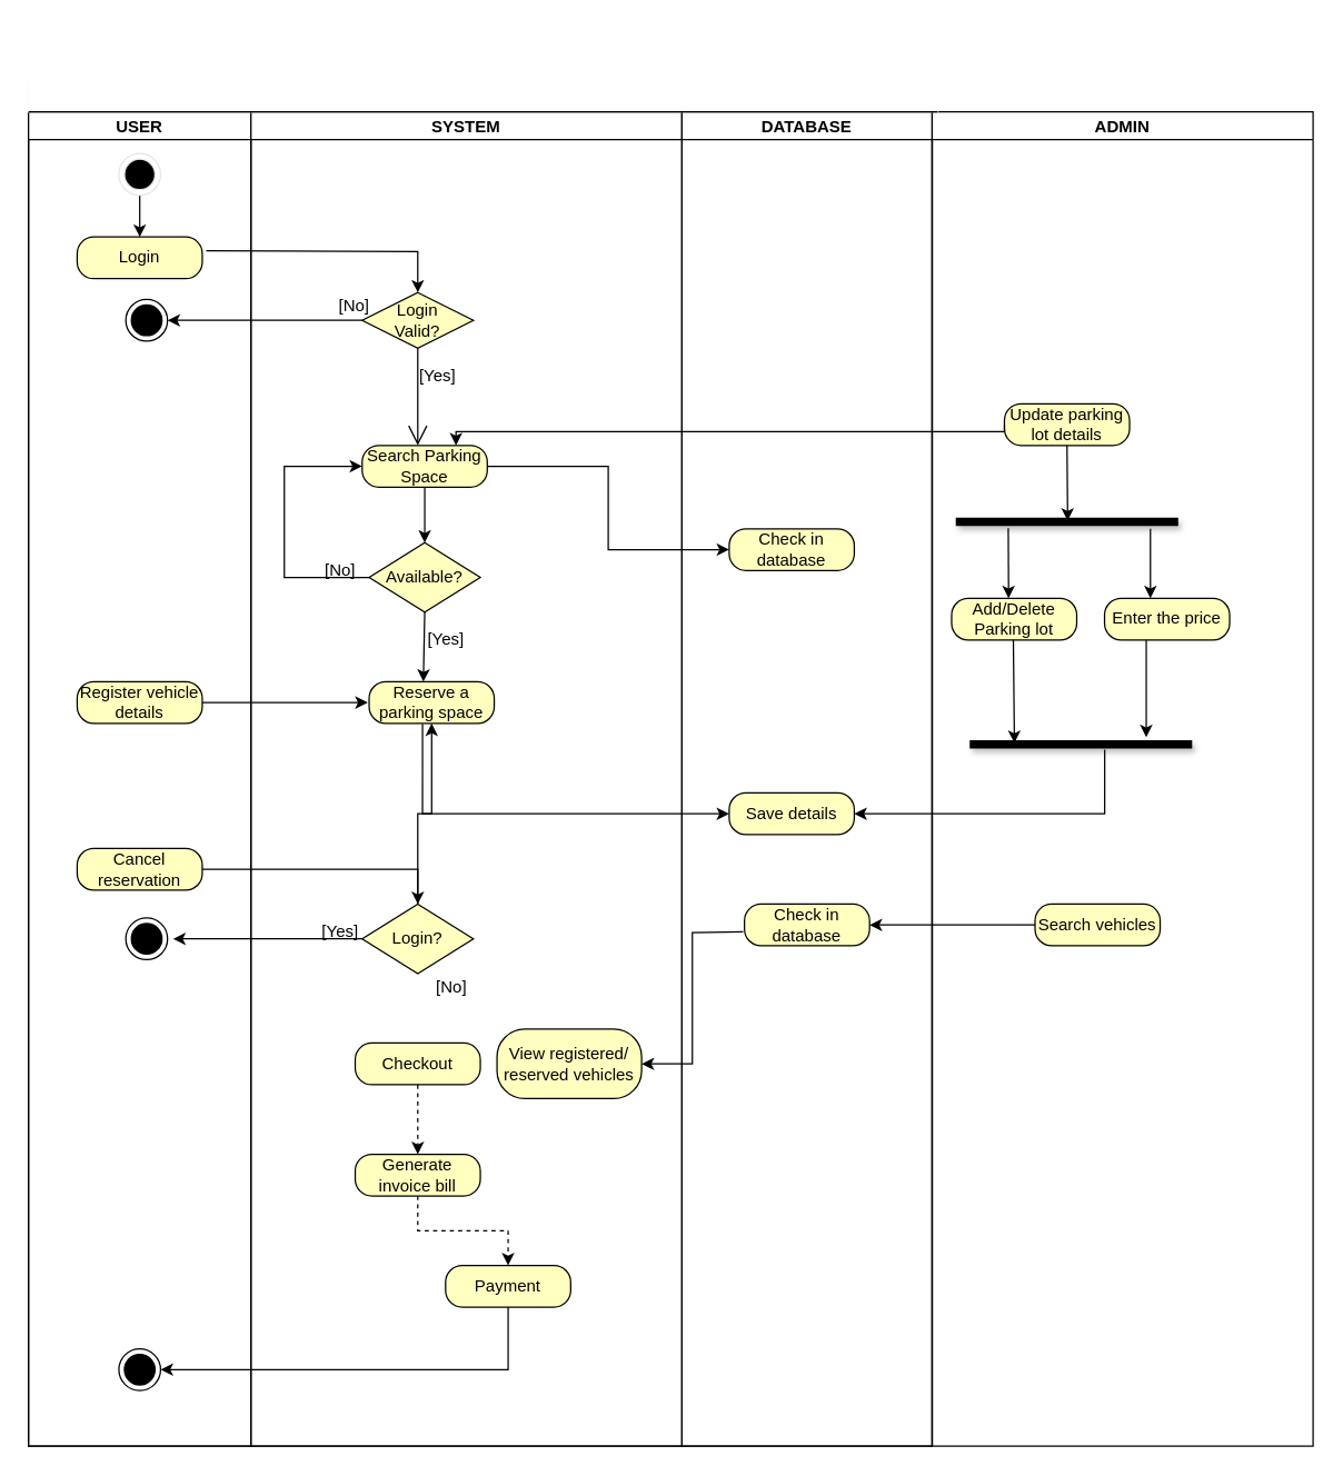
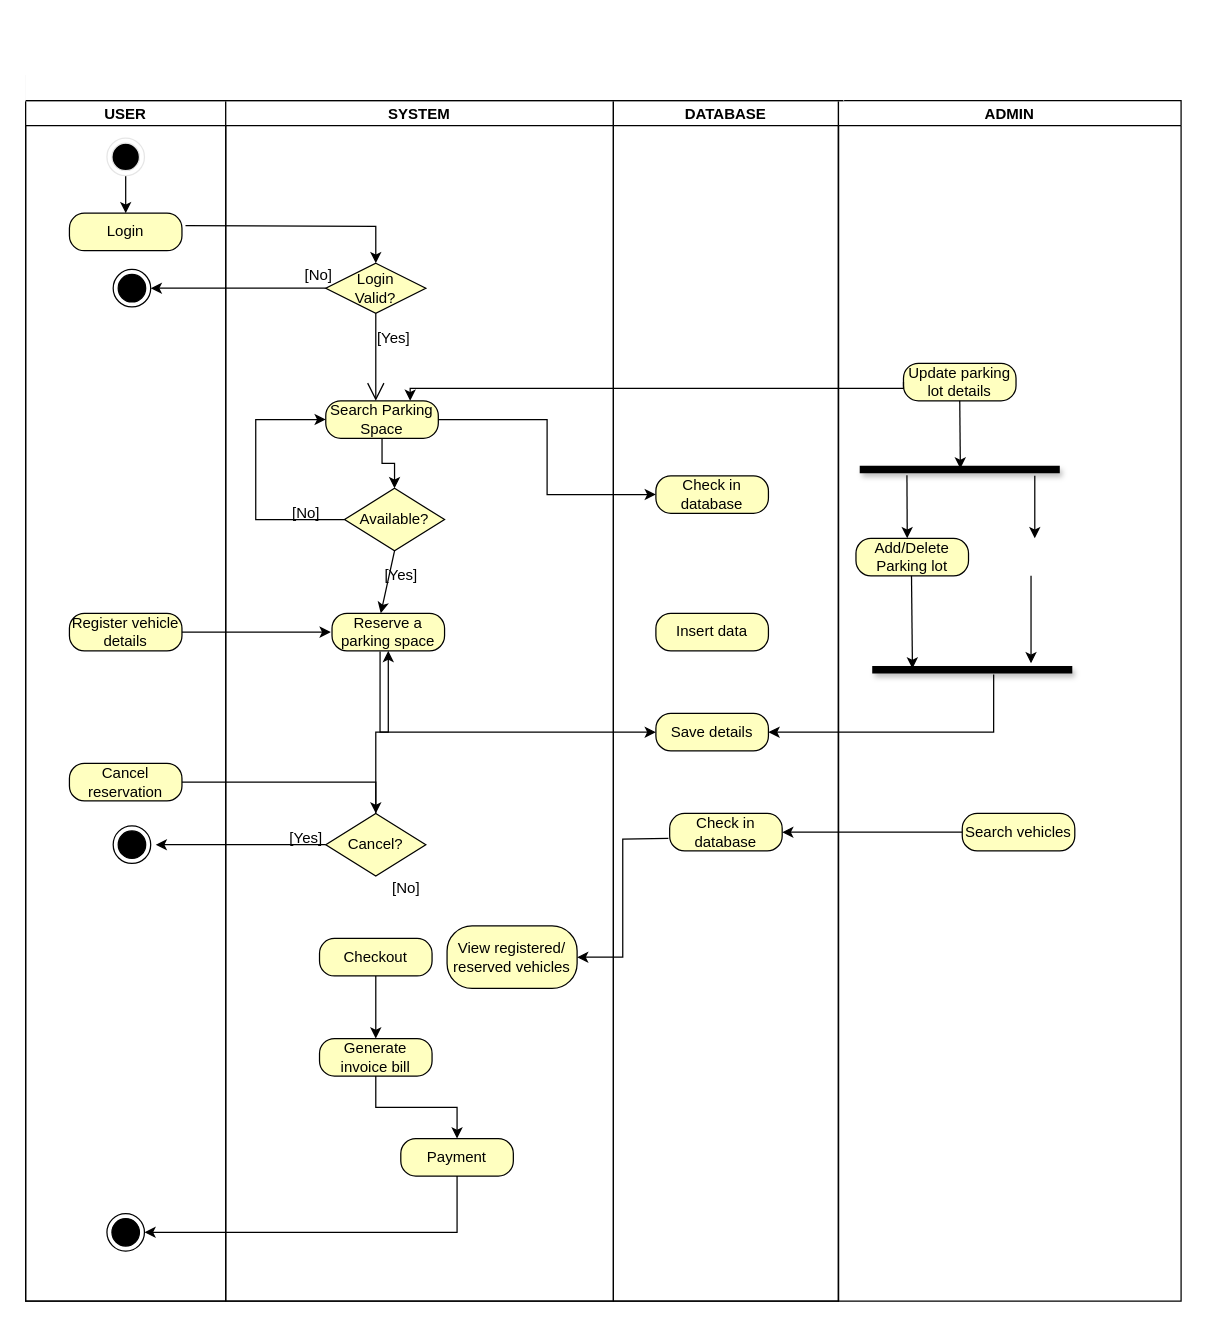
- <mxCell id="19" value="Available?" style="rhombus;whiteSpace=wrap;html=1;fillColor=#ffffc0;strokeColor=#000000;" vertex="1" parent="13"><mxGeometry x="85" y="310" width="80" height="50" as="geometry" /></mxCell>
+ <mxCell id="19" value="Available?" style="rhombus;whiteSpace=wrap;html=1;fillColor=#ffffc0;strokeColor=#000000;" vertex="1" parent="13"><mxGeometry x="95" y="310" width="80" height="50" as="geometry" /></mxCell>
- <mxCell id="47" value="Enter the price" style="rounded=1;whiteSpace=wrap;html=1;arcSize=40;fontColor=#000000;fillColor=#ffffc0;strokeColor=#000000;" vertex="1" parent="42"><mxGeometry x="124" y="350" width="90" height="30" as="geometry" /></mxCell>
+ <mxCell id="31" value="Insert data" style="rounded=1;whiteSpace=wrap;html=1;arcSize=40;fontColor=#000000;fillColor=#ffffc0;strokeColor=#000000;" parent="30" vertex="1"><mxGeometry x="34" y="410" width="90" height="30" as="geometry" /></mxCell>
- <mxCell id="53" value="Search vehicles" style="rounded=1;whiteSpace=wrap;html=1;arcSize=40;fontColor=#000000;fillColor=#ffffc0;strokeColor=#000000;" vertex="1" parent="42"><mxGeometry x="74" y="570" width="90" height="30" as="geometry" /></mxCell>
+ <mxCell id="53" value="Search vehicles" style="rounded=1;whiteSpace=wrap;html=1;arcSize=40;fontColor=#000000;fillColor=#ffffc0;strokeColor=#000000;" vertex="1" parent="42"><mxGeometry x="99" y="570" width="90" height="30" as="geometry" /></mxCell>
- <mxCell id="24" value="Login?" style="rhombus;whiteSpace=wrap;html=1;fillColor=#ffffc0;strokeColor=#000000;" vertex="1" parent="13"><mxGeometry x="80" y="570" width="80" height="50" as="geometry" /></mxCell>
+ <mxCell id="24" value="Cancel?" style="rhombus;whiteSpace=wrap;html=1;fillColor=#ffffc0;strokeColor=#000000;" vertex="1" parent="13"><mxGeometry x="80" y="570" width="80" height="50" as="geometry" /></mxCell>
- <mxCell id="25" value="" style="edgeStyle=orthogonalEdgeStyle;rounded=0;orthogonalLoop=1;jettySize=auto;html=1;dashed=1;" edge="1" parent="13" source="26" target="28"><mxGeometry relative="1" as="geometry" /></mxCell>
+ <mxCell id="25" value="" style="edgeStyle=orthogonalEdgeStyle;rounded=0;orthogonalLoop=1;jettySize=auto;html=1;" edge="1" parent="13" source="26" target="28"><mxGeometry relative="1" as="geometry" /></mxCell>
- <mxCell id="27" value="" style="edgeStyle=orthogonalEdgeStyle;rounded=0;orthogonalLoop=1;jettySize=auto;html=1;dashed=1;" edge="1" parent="13" source="28" target="14"><mxGeometry relative="1" as="geometry" /></mxCell>
+ <mxCell id="27" value="" style="edgeStyle=orthogonalEdgeStyle;rounded=0;orthogonalLoop=1;jettySize=auto;html=1;" edge="1" parent="13" source="28" target="14"><mxGeometry relative="1" as="geometry" /></mxCell>
